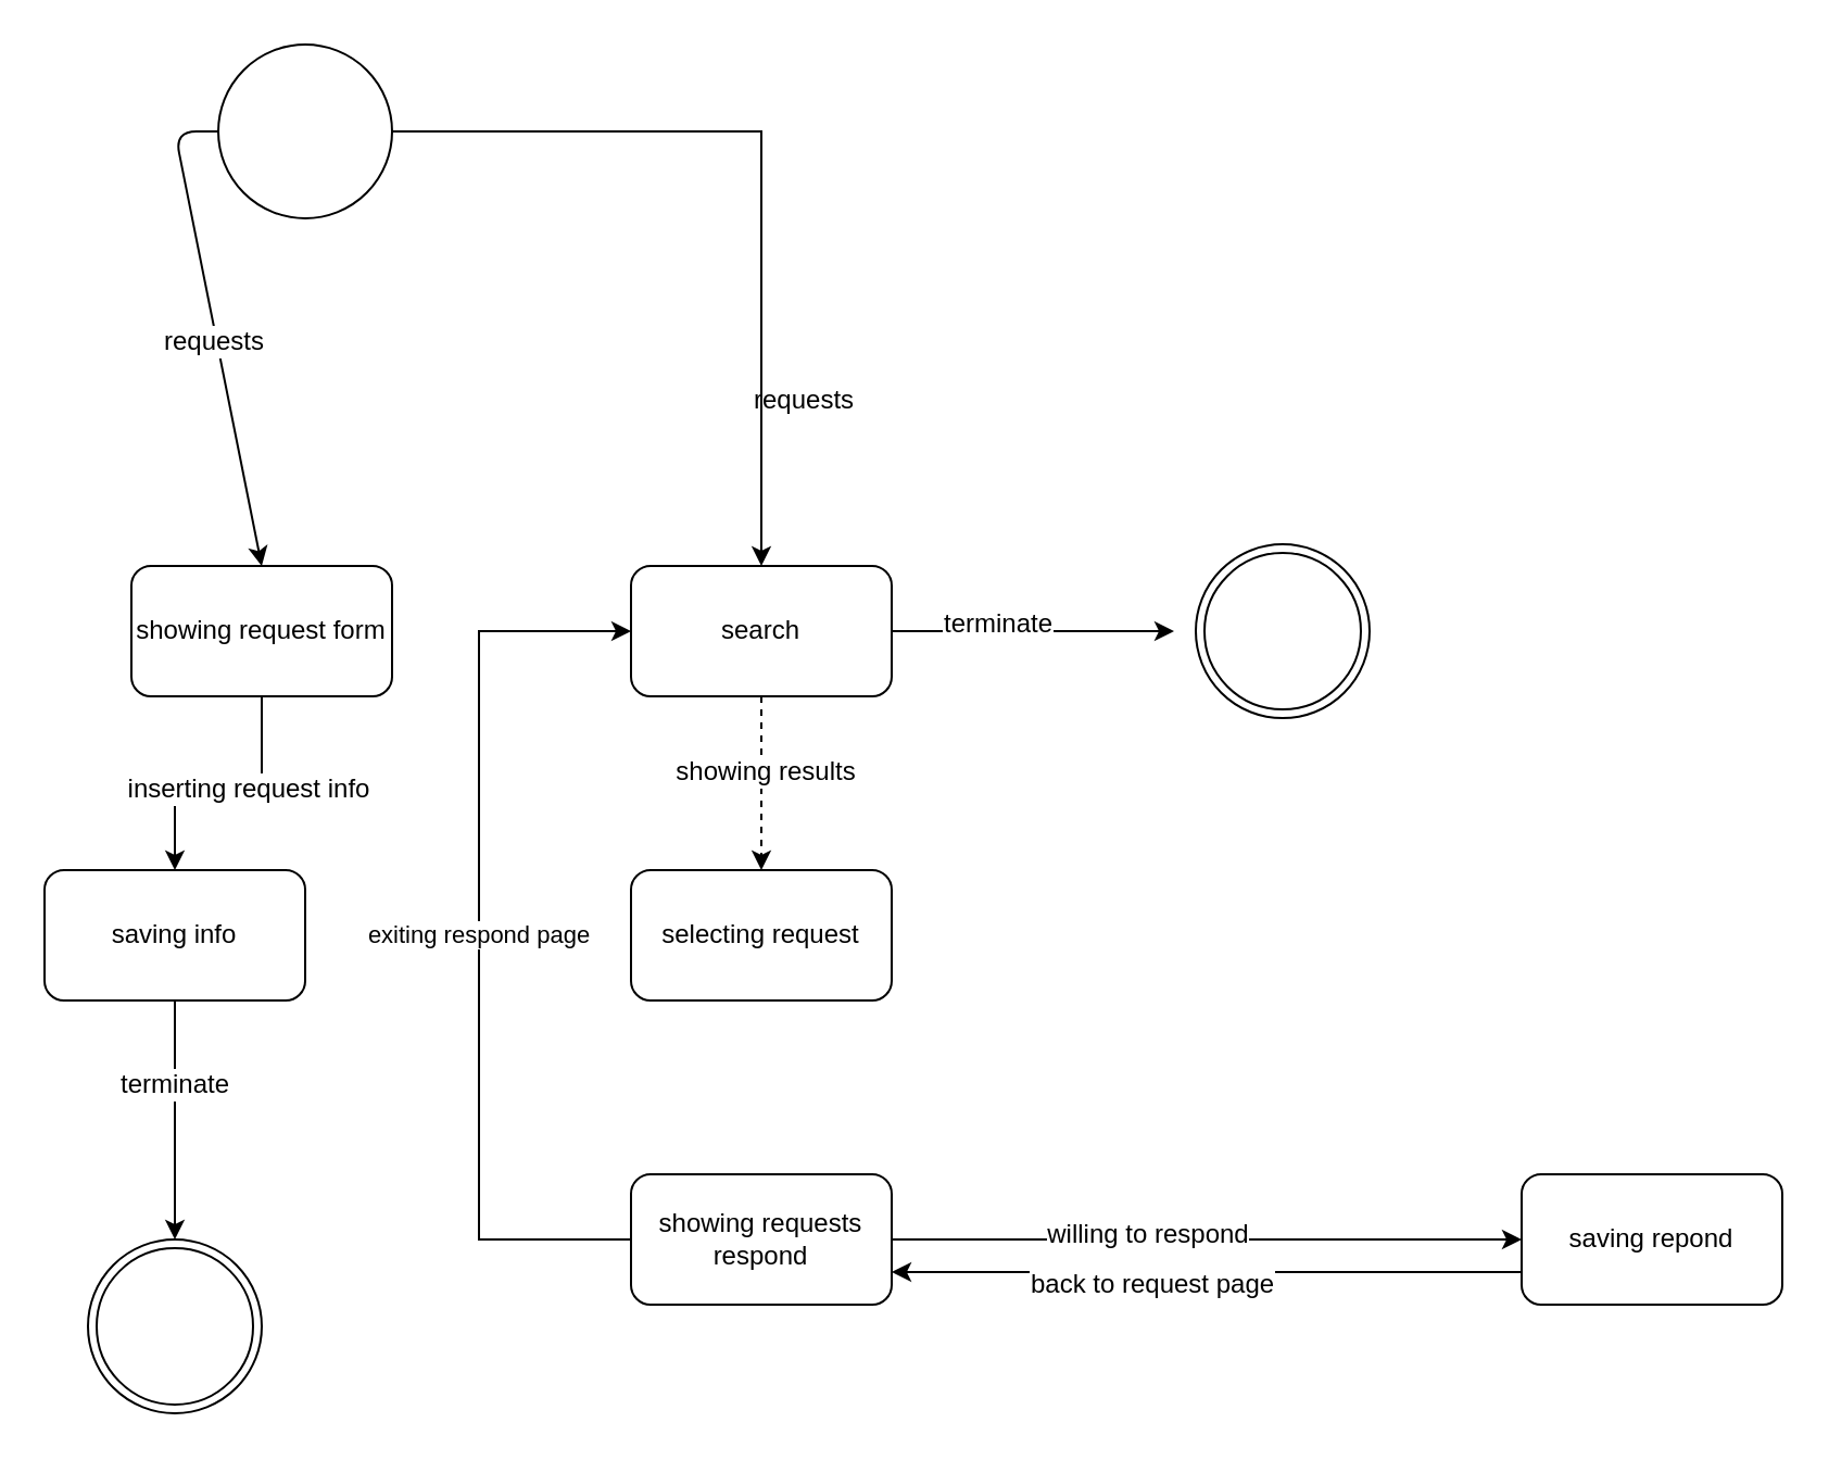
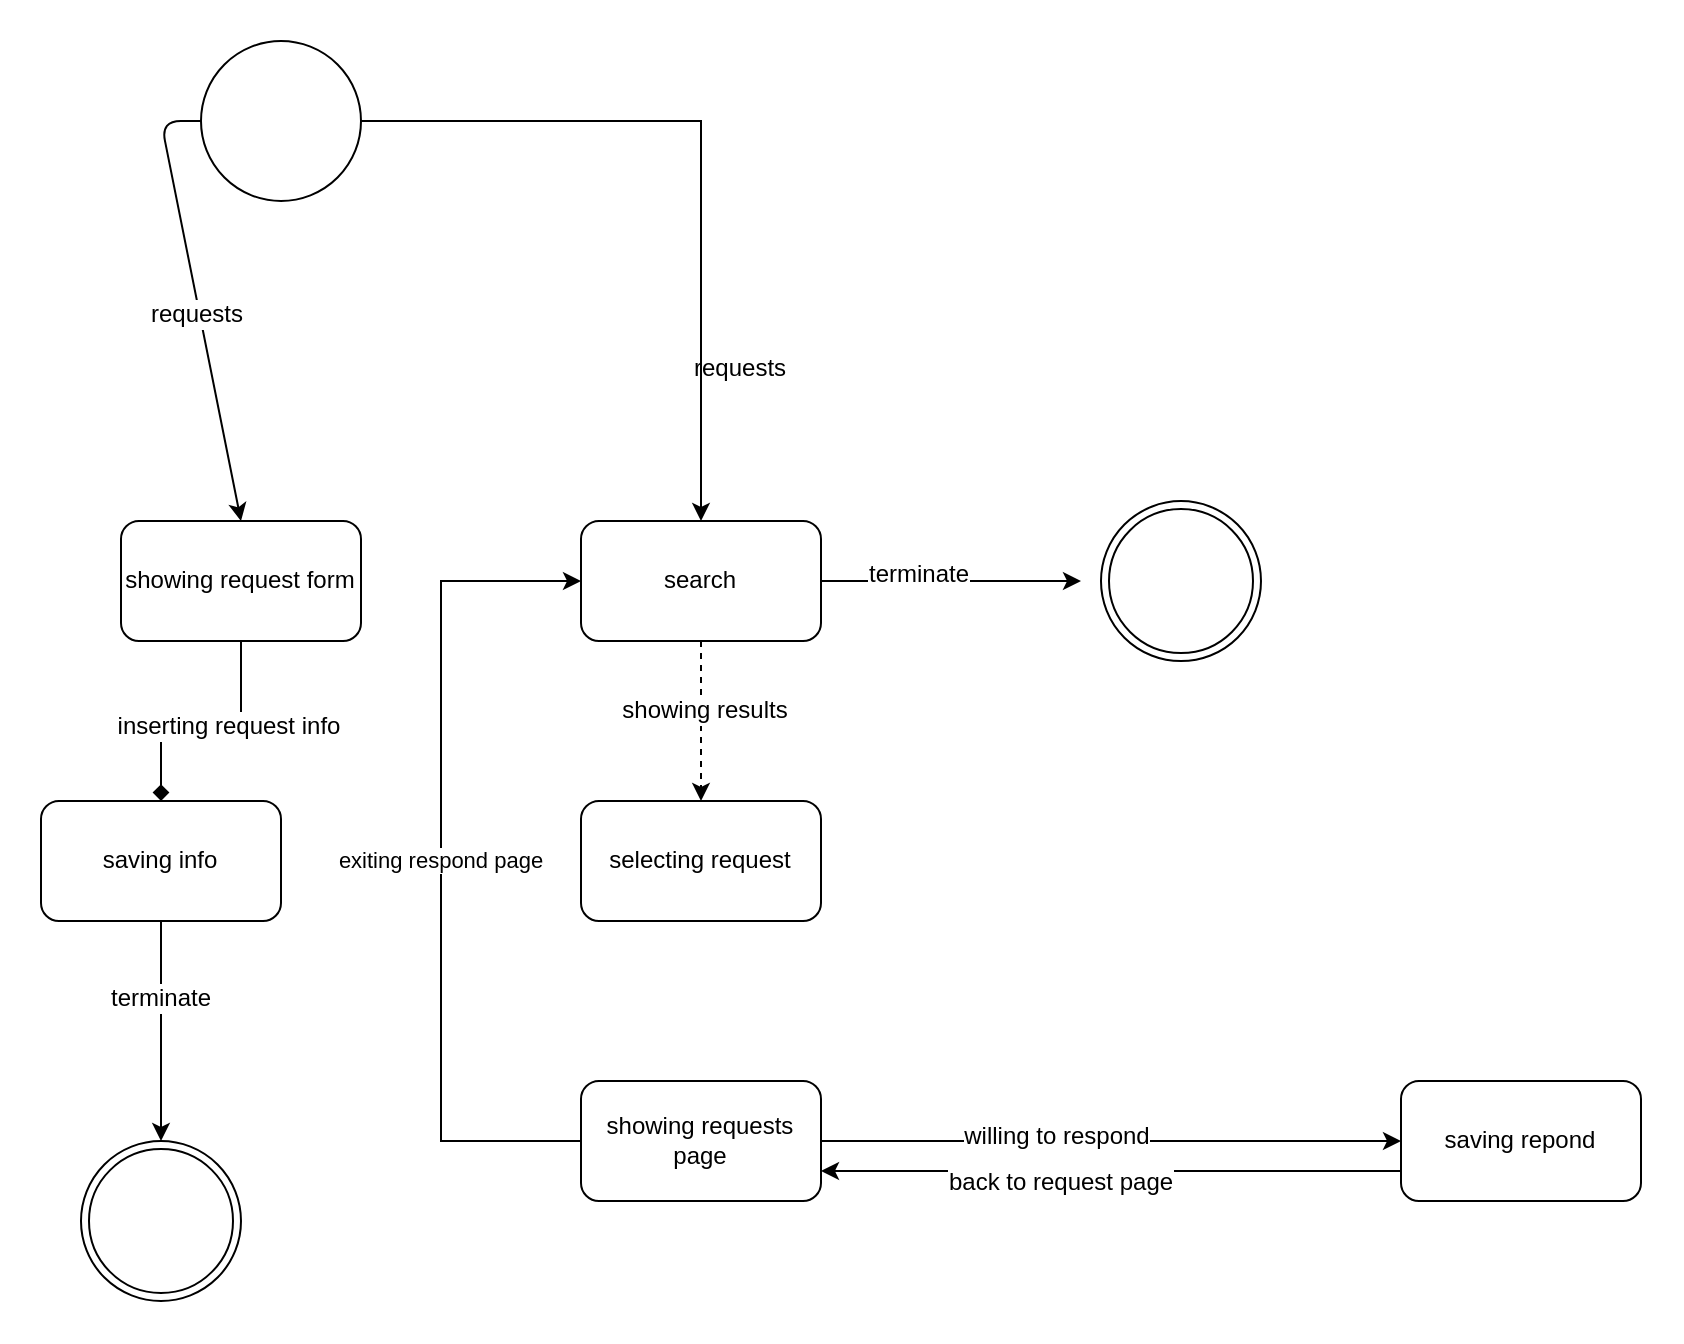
- <mxCell id="6" value="" style="edgeStyle=orthogonalEdgeStyle;rounded=0;orthogonalLoop=1;jettySize=auto;html=1;" edge="1" parent="1" source="8" target="11"><mxGeometry relative="1" as="geometry" /></mxCell>
+ <mxCell id="6" value="" style="edgeStyle=orthogonalEdgeStyle;rounded=0;orthogonalLoop=1;jettySize=auto;html=1;endArrow=diamond;" edge="1" parent="1" source="8" target="11"><mxGeometry relative="1" as="geometry" /></mxCell>
- <mxCell id="21" value="showing requests respond" style="rounded=1;whiteSpace=wrap;html=1;" vertex="1" parent="1"><mxGeometry x="290" y="540" width="120" height="60" as="geometry" /></mxCell>
+ <mxCell id="21" value="showing requests page" style="rounded=1;whiteSpace=wrap;html=1;" vertex="1" parent="1"><mxGeometry x="290" y="540" width="120" height="60" as="geometry" /></mxCell>
